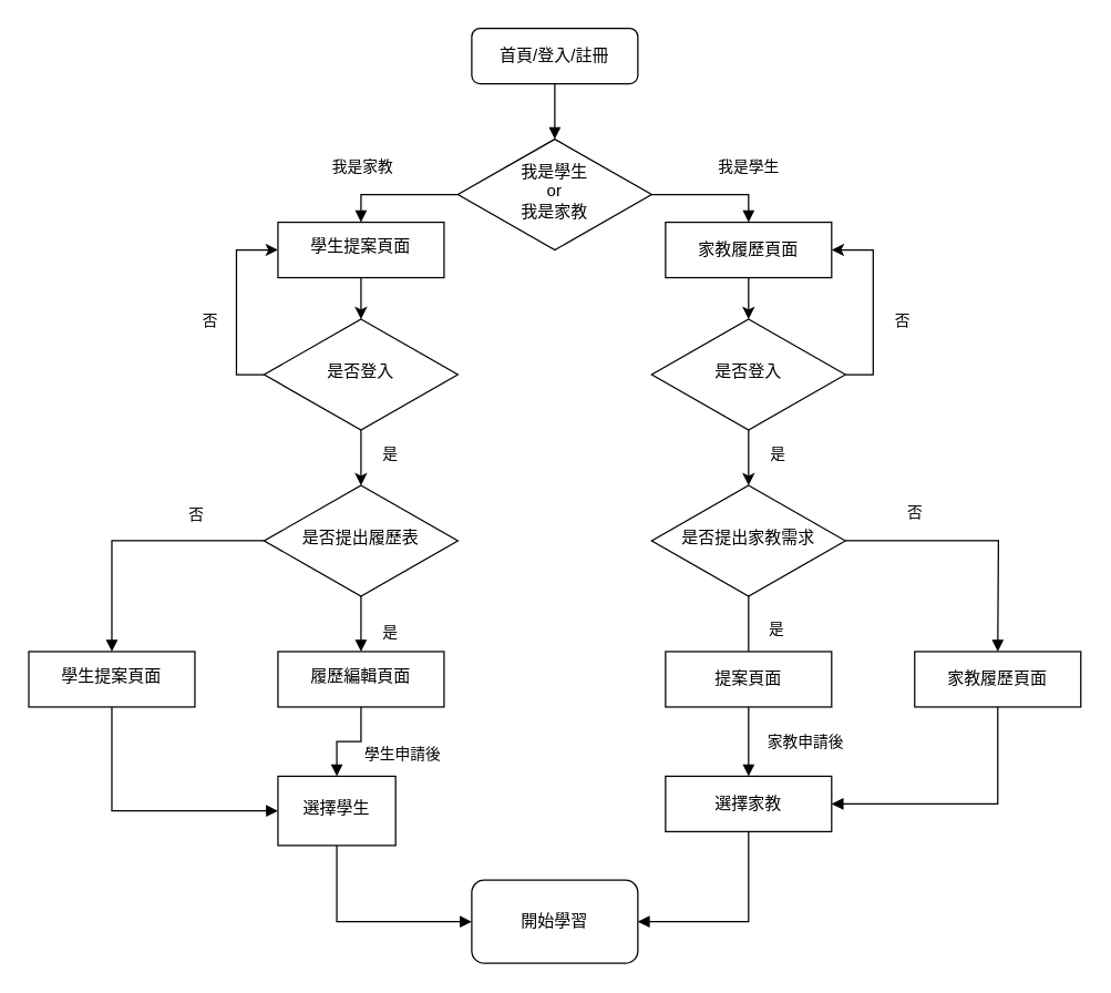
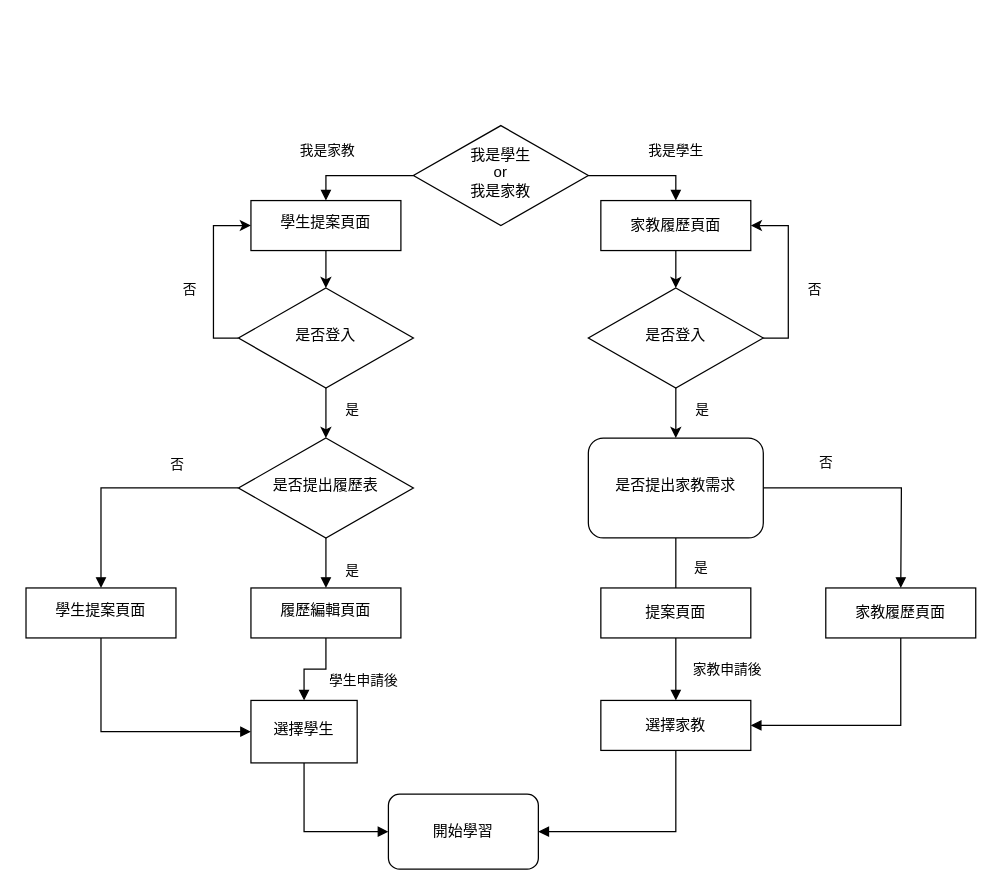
- <mxCell id="3" value="首頁/登入/註冊" style="rounded=1;whiteSpace=wrap;html=1;fontSize=12;glass=0;strokeWidth=1;shadow=0;" parent="1" vertex="1"><mxGeometry x="340" y="20" width="120" height="40" as="geometry" /></mxCell>
- <mxCell id="2" value="" style="rounded=0;html=1;jettySize=auto;orthogonalLoop=1;fontSize=11;endArrow=block;endFill=1;strokeWidth=1;shadow=0;labelBackgroundColor=none;edgeStyle=orthogonalEdgeStyle;exitX=0.5;exitY=1;exitDx=0;exitDy=0;" parent="1" source="3" target="7" edge="1"><mxGeometry relative="1" as="geometry" /></mxCell>
- <mxCell id="10" value="是否提出家教需求" style="rhombus;whiteSpace=wrap;html=1;shadow=0;fontFamily=Helvetica;fontSize=12;align=center;strokeWidth=1;spacing=6;spacingTop=-4;" parent="1" vertex="1"><mxGeometry x="470" y="350" width="140" height="80" as="geometry" /></mxCell>
+ <mxCell id="10" value="是否提出家教需求" style="whiteSpace=wrap;html=1;shadow=0;fontFamily=Helvetica;fontSize=12;align=center;strokeWidth=1;spacing=6;spacingTop=-4;rounded=1;" parent="1" vertex="1"><mxGeometry x="470" y="350" width="140" height="80" as="geometry" /></mxCell>
- <mxCell id="18" value="開始學習" style="whiteSpace=wrap;html=1;rounded=1;glass=0;strokeWidth=1;shadow=0;" parent="1" vertex="1"><mxGeometry x="340" y="635" width="120" height="60" as="geometry" /></mxCell>
+ <mxCell id="18" value="開始學習" style="whiteSpace=wrap;html=1;rounded=1;glass=0;strokeWidth=1;shadow=0;" parent="1" vertex="1"><mxGeometry x="310" y="635" width="120" height="60" as="geometry" /></mxCell>
